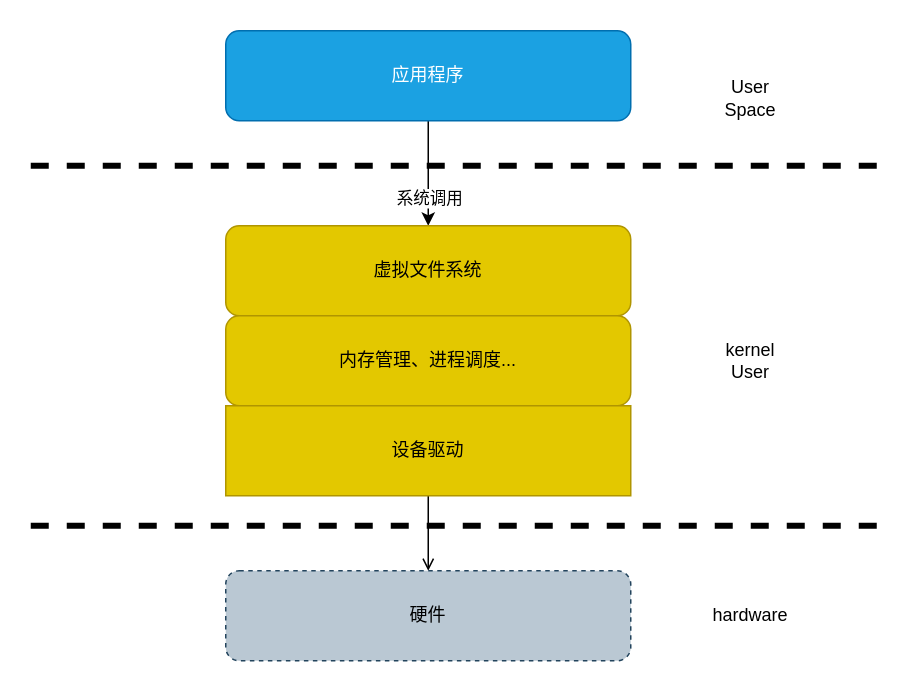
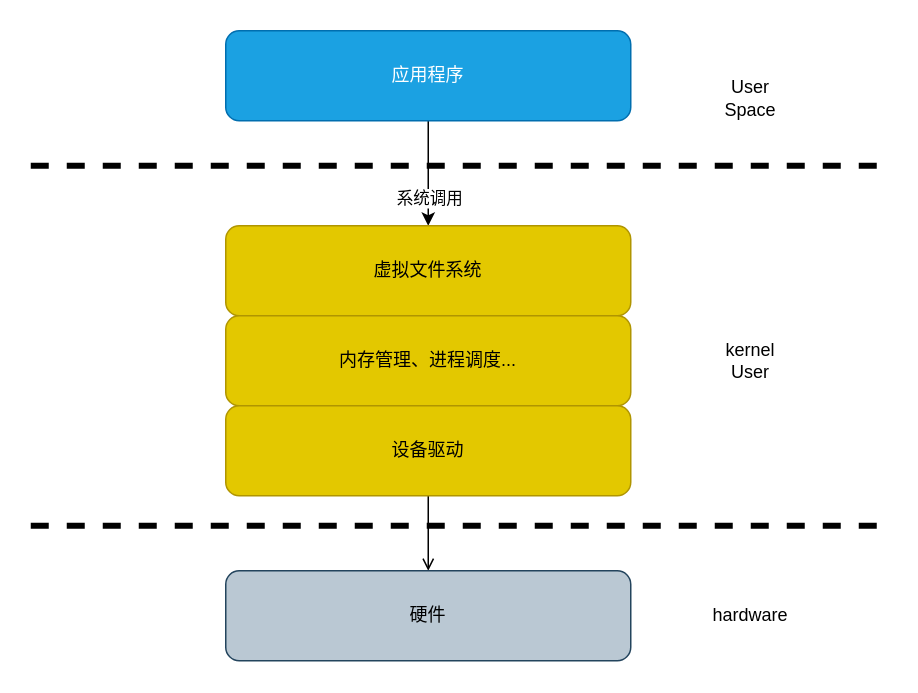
- <mxCell id="8" value="设备驱动" style="whiteSpace=wrap;html=1;fillColor=#e3c800;fontColor=#000000;strokeColor=#B09500;rounded=0;" vertex="1" parent="1"><mxGeometry x="150" y="270" width="270" height="60" as="geometry" /></mxCell>
+ <mxCell id="8" value="设备驱动" style="rounded=1;whiteSpace=wrap;html=1;fillColor=#e3c800;fontColor=#000000;strokeColor=#B09500;" vertex="1" parent="1"><mxGeometry x="150" y="270" width="270" height="60" as="geometry" /></mxCell>
- <mxCell id="9" value="硬件" style="rounded=1;whiteSpace=wrap;html=1;fillColor=#bac8d3;strokeColor=#23445d;dashed=1;" vertex="1" parent="1"><mxGeometry x="150" y="380" width="270" height="60" as="geometry" /></mxCell>
+ <mxCell id="9" value="硬件" style="rounded=1;whiteSpace=wrap;html=1;fillColor=#bac8d3;strokeColor=#23445d;" vertex="1" parent="1"><mxGeometry x="150" y="380" width="270" height="60" as="geometry" /></mxCell>
